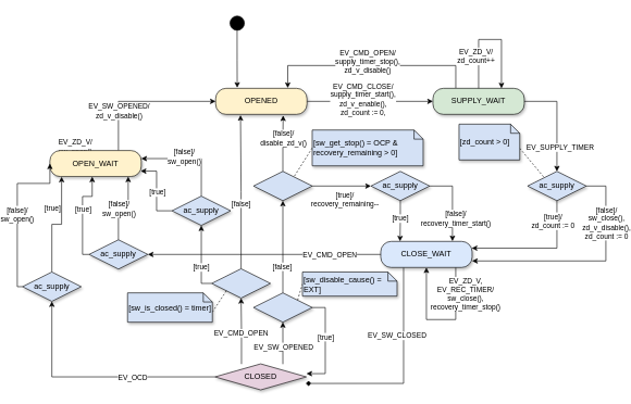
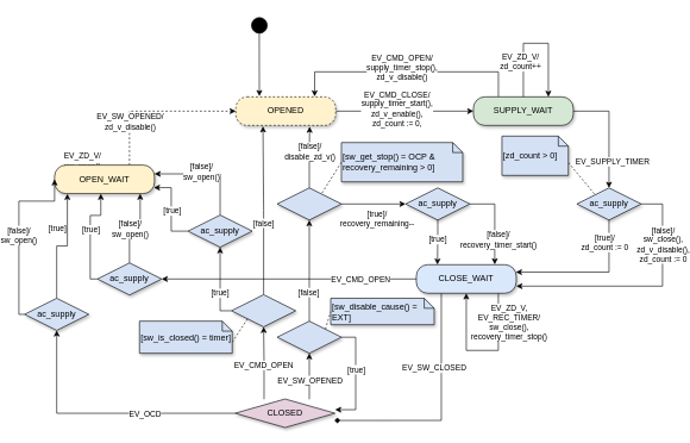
- <mxCell id="23" style="edgeStyle=orthogonalEdgeStyle;rounded=0;orthogonalLoop=1;jettySize=auto;html=1;entryX=0;entryY=0.5;entryDx=0;entryDy=0;exitX=0.75;exitY=0;exitDx=0;exitDy=0;" parent="1" source="25" target="6" edge="1"><mxGeometry relative="1" as="geometry"><mxPoint x="204" y="275" as="sourcePoint" /></mxGeometry></mxCell>
+ <mxCell id="23" style="edgeStyle=orthogonalEdgeStyle;rounded=0;orthogonalLoop=1;jettySize=auto;html=1;entryX=0;entryY=0.5;entryDx=0;entryDy=0;exitX=0.75;exitY=0;exitDx=0;exitDy=0;dashed=1;" parent="1" source="25" target="6" edge="1"><mxGeometry relative="1" as="geometry"><mxPoint x="204" y="275" as="sourcePoint" /></mxGeometry></mxCell>
- <mxCell id="6" value="OPENED" style="rounded=1;whiteSpace=wrap;html=1;arcSize=40;fontColor=#000000;fillColor=#FFF2CC;strokeColor=default;shadow=1;" parent="1" vertex="1"><mxGeometry x="324" y="135" width="140" height="40" as="geometry" /></mxCell>
+ <mxCell id="6" value="OPENED" style="rounded=1;whiteSpace=wrap;html=1;arcSize=40;fontColor=#000000;fillColor=#FFF2CC;strokeColor=default;shadow=1;dashed=1;" parent="1" vertex="1"><mxGeometry x="324" y="135" width="140" height="40" as="geometry" /></mxCell>
